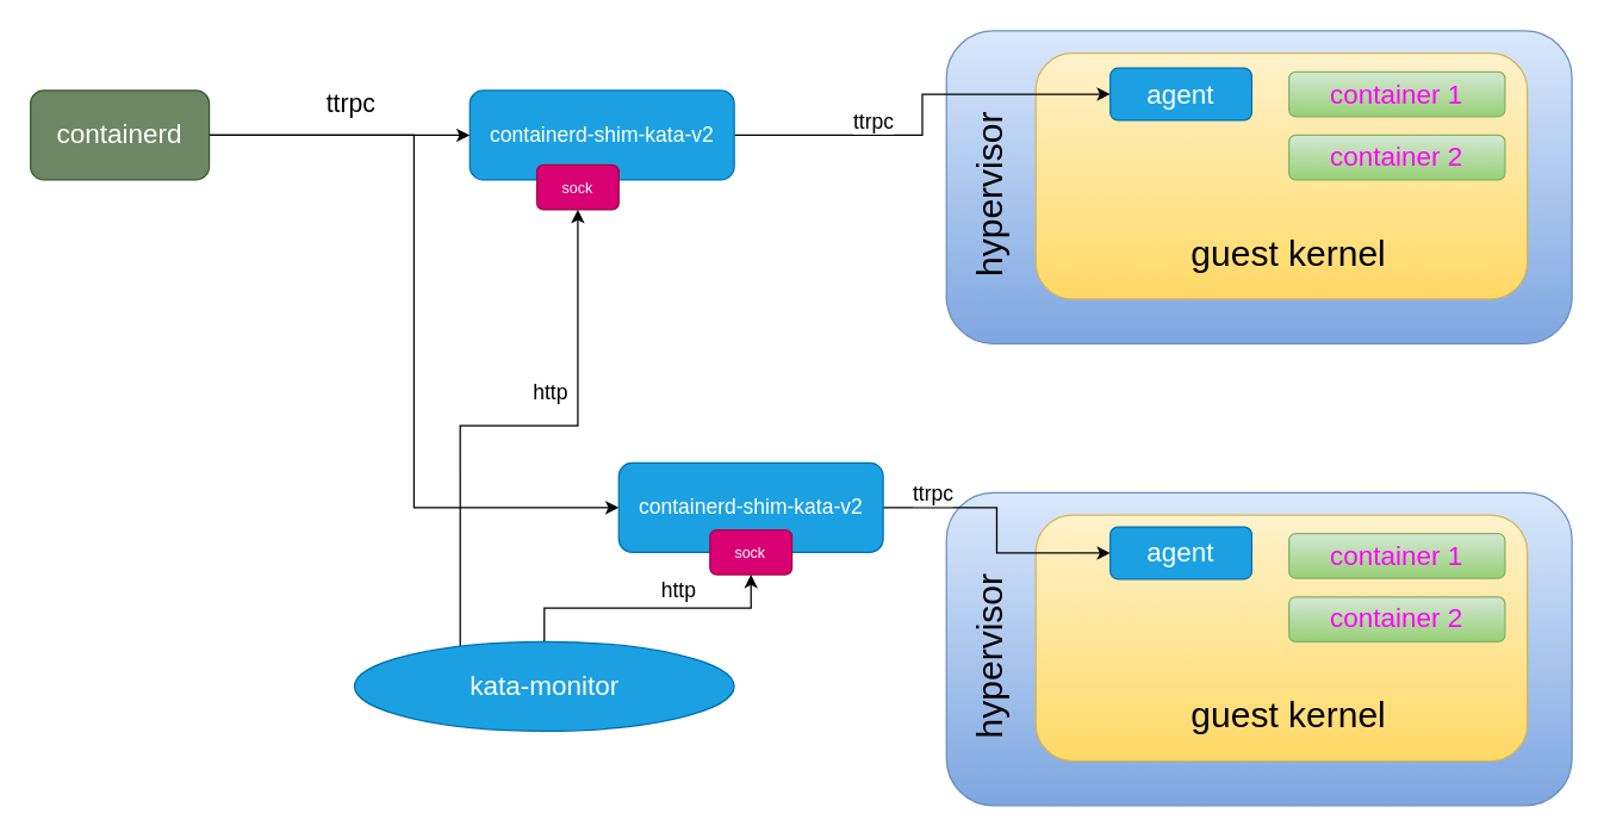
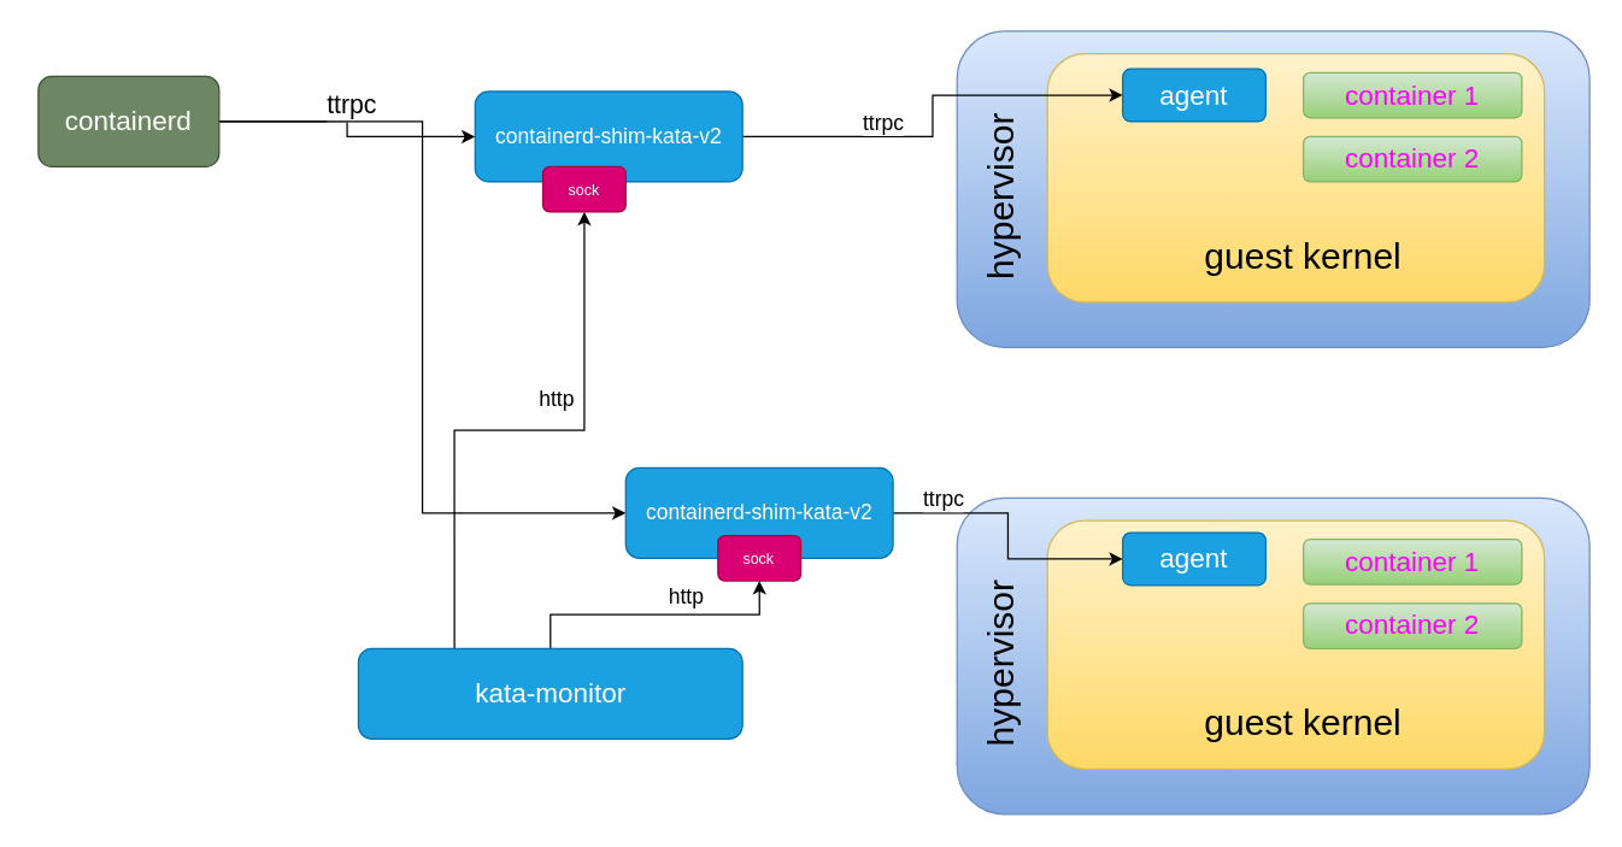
- <mxCell id="11" value="containerd" style="rounded=1;whiteSpace=wrap;html=1;fontSize=18;fillColor=#6d8764;strokeColor=#3A5431;fontColor=#ffffff;" parent="1" vertex="1"><mxGeometry x="20" y="60" width="120" height="60" as="geometry" /></mxCell>
+ <mxCell id="11" value="containerd" style="rounded=1;whiteSpace=wrap;html=1;fontSize=18;fillColor=#6d8764;strokeColor=#3A5431;fontColor=#ffffff;" parent="1" vertex="1"><mxGeometry x="25" y="50" width="120" height="60" as="geometry" /></mxCell>
- <mxCell id="15" value="kata-monitor" style="ellipse;whiteSpace=wrap;html=1;fontSize=18;fillColor=#1ba1e2;strokeColor=#006EAF;fontColor=#ffffff;" parent="1" vertex="1"><mxGeometry x="237.5" y="430" width="255" height="60" as="geometry" /></mxCell>
+ <mxCell id="15" value="kata-monitor" style="rounded=1;whiteSpace=wrap;html=1;fontSize=18;fillColor=#1ba1e2;strokeColor=#006EAF;fontColor=#ffffff;" parent="1" vertex="1"><mxGeometry x="237.5" y="430" width="255" height="60" as="geometry" /></mxCell>
